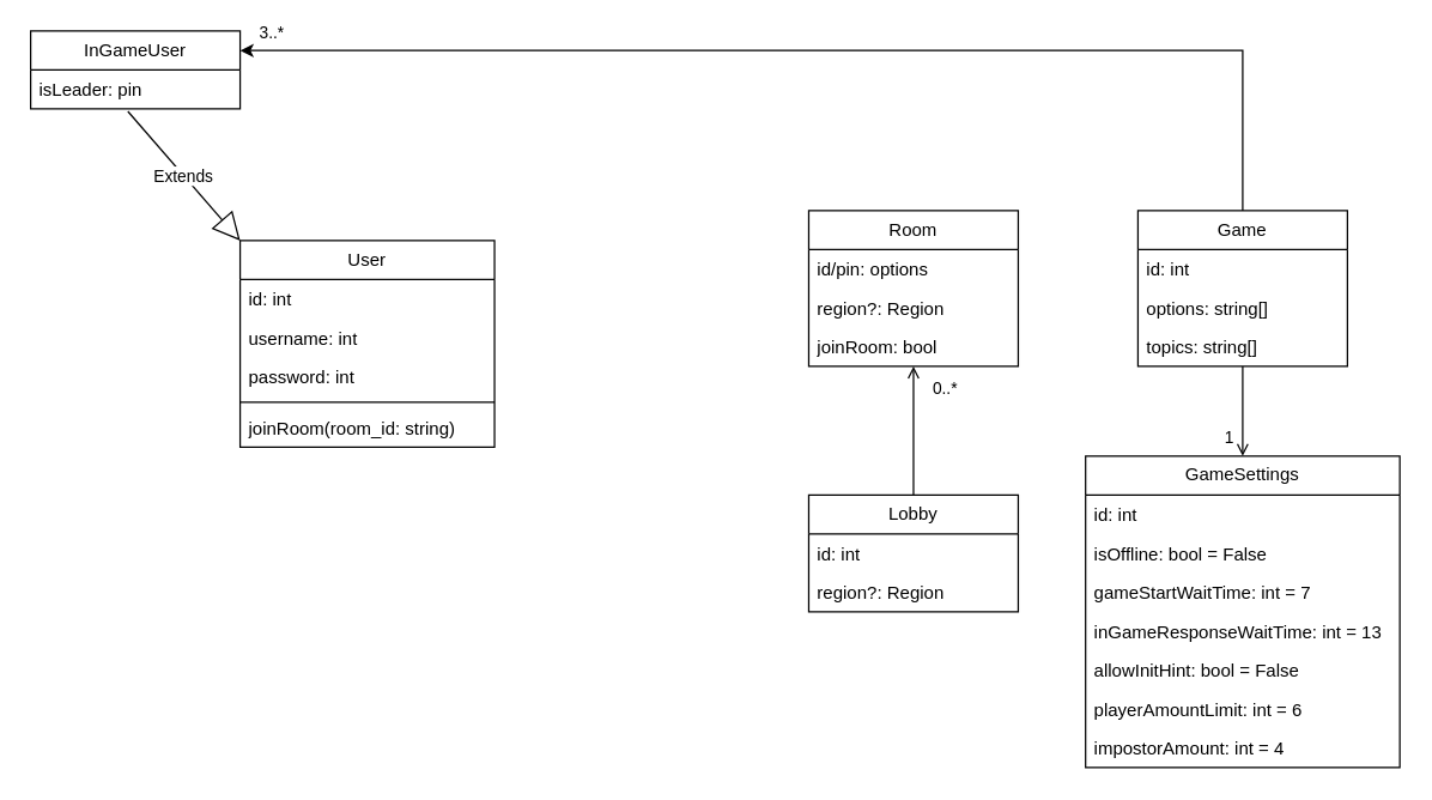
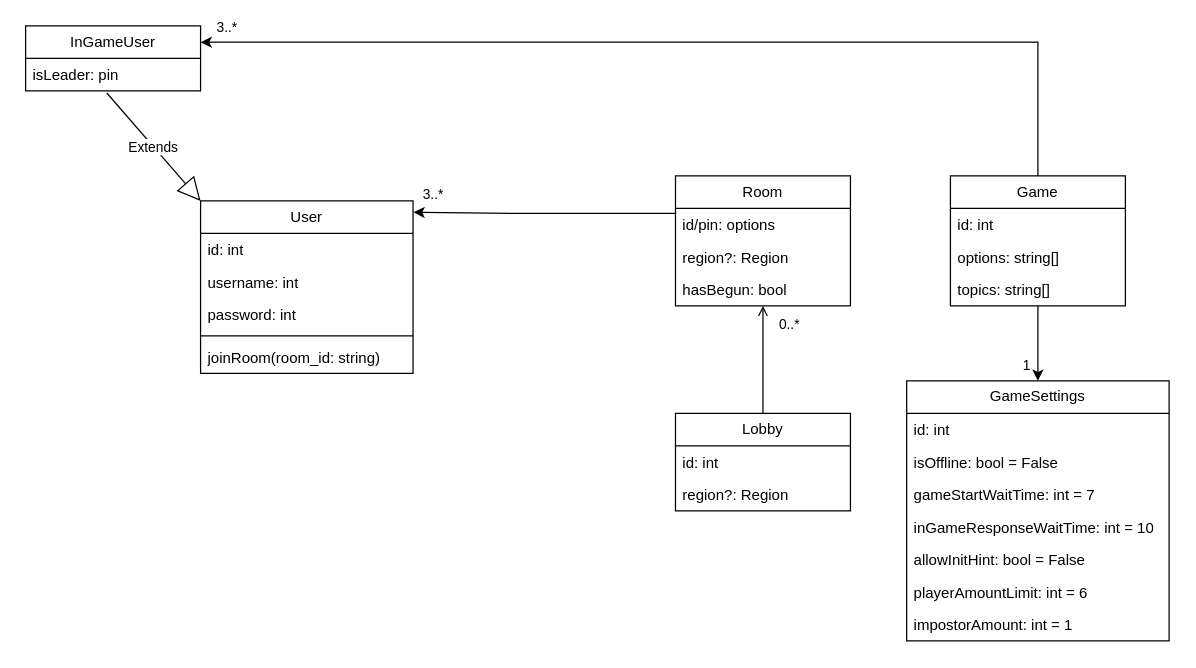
+ <mxCell id="12" style="edgeStyle=orthogonalEdgeStyle;rounded=0;orthogonalLoop=1;jettySize=auto;html=1;exitX=0.004;exitY=0.153;exitDx=0;exitDy=0;exitPerimeter=0;entryX=1.002;entryY=0.066;entryDx=0;entryDy=0;entryPerimeter=0;" edge="1" parent="1" source="9" target="2"><mxGeometry relative="1" as="geometry"><mxPoint x="490" y="150" as="sourcePoint" /><mxPoint x="370" y="170" as="targetPoint" /><Array as="points"><mxPoint x="410" y="170" /></Array></mxGeometry></mxCell>
+ <mxCell id="13" value="3..*" style="edgeLabel;html=1;align=center;verticalAlign=middle;resizable=0;points=[];" vertex="1" connectable="0" parent="12"><mxGeometry x="0.853" y="-1" relative="1" as="geometry"><mxPoint y="-14" as="offset" /></mxGeometry></mxCell>
- <mxCell id="11" value="joinRoom: bool" style="text;strokeColor=none;fillColor=none;align=left;verticalAlign=top;spacingLeft=4;spacingRight=4;overflow=hidden;rotatable=0;points=[[0,0.5],[1,0.5]];portConstraint=eastwest;whiteSpace=wrap;html=1;" vertex="1" parent="8"><mxGeometry y="78" width="140" height="26" as="geometry" /></mxCell>
+ <mxCell id="11" value="hasBegun: bool" style="text;strokeColor=none;fillColor=none;align=left;verticalAlign=top;spacingLeft=4;spacingRight=4;overflow=hidden;rotatable=0;points=[[0,0.5],[1,0.5]];portConstraint=eastwest;whiteSpace=wrap;html=1;" vertex="1" parent="8"><mxGeometry y="78" width="140" height="26" as="geometry" /></mxCell>
- <mxCell id="21" value="" style="edgeStyle=orthogonalEdgeStyle;rounded=0;orthogonalLoop=1;jettySize=auto;html=1;endArrow=open;" edge="1" parent="1" source="23" target="27"><mxGeometry relative="1" as="geometry" /></mxCell>
+ <mxCell id="21" value="" style="edgeStyle=orthogonalEdgeStyle;rounded=0;orthogonalLoop=1;jettySize=auto;html=1;" edge="1" parent="1" source="23" target="27"><mxGeometry relative="1" as="geometry" /></mxCell>
- <mxCell id="31" value="inGameResponseWaitTime: int = 13" style="text;strokeColor=none;fillColor=none;align=left;verticalAlign=top;spacingLeft=4;spacingRight=4;overflow=hidden;rotatable=0;points=[[0,0.5],[1,0.5]];portConstraint=eastwest;whiteSpace=wrap;html=1;" vertex="1" parent="27"><mxGeometry y="104" width="210" height="26" as="geometry" /></mxCell>
+ <mxCell id="31" value="inGameResponseWaitTime: int = 10" style="text;strokeColor=none;fillColor=none;align=left;verticalAlign=top;spacingLeft=4;spacingRight=4;overflow=hidden;rotatable=0;points=[[0,0.5],[1,0.5]];portConstraint=eastwest;whiteSpace=wrap;html=1;" vertex="1" parent="27"><mxGeometry y="104" width="210" height="26" as="geometry" /></mxCell>
- <mxCell id="34" value="impostorAmount: int = 4" style="text;strokeColor=none;fillColor=none;align=left;verticalAlign=top;spacingLeft=4;spacingRight=4;overflow=hidden;rotatable=0;points=[[0,0.5],[1,0.5]];portConstraint=eastwest;whiteSpace=wrap;html=1;" vertex="1" parent="27"><mxGeometry y="182" width="210" height="26" as="geometry" /></mxCell>
+ <mxCell id="34" value="impostorAmount: int = 1" style="text;strokeColor=none;fillColor=none;align=left;verticalAlign=top;spacingLeft=4;spacingRight=4;overflow=hidden;rotatable=0;points=[[0,0.5],[1,0.5]];portConstraint=eastwest;whiteSpace=wrap;html=1;" vertex="1" parent="27"><mxGeometry y="182" width="210" height="26" as="geometry" /></mxCell>
